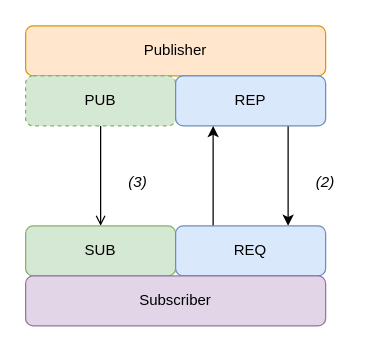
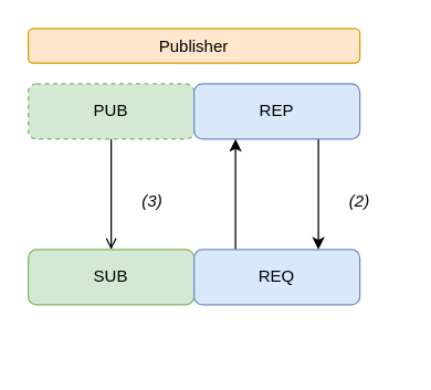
- <mxCell id="2" value="Publisher" style="rounded=1;whiteSpace=wrap;html=1;fillColor=#ffe6cc;strokeColor=#d79b00;" vertex="1" parent="1"><mxGeometry x="20" y="20" width="240" height="40" as="geometry" /></mxCell>
+ <mxCell id="2" value="Publisher" style="rounded=1;whiteSpace=wrap;html=1;fillColor=#ffe6cc;strokeColor=#d79b00;" vertex="1" parent="1"><mxGeometry x="20" y="20" width="240" height="25" as="geometry" /></mxCell>
- <mxCell id="10" value="Subscriber" style="rounded=1;whiteSpace=wrap;html=1;fillColor=#e1d5e7;strokeColor=#9673a6;" vertex="1" parent="1"><mxGeometry x="20" y="220" width="240" height="40" as="geometry" /></mxCell>
